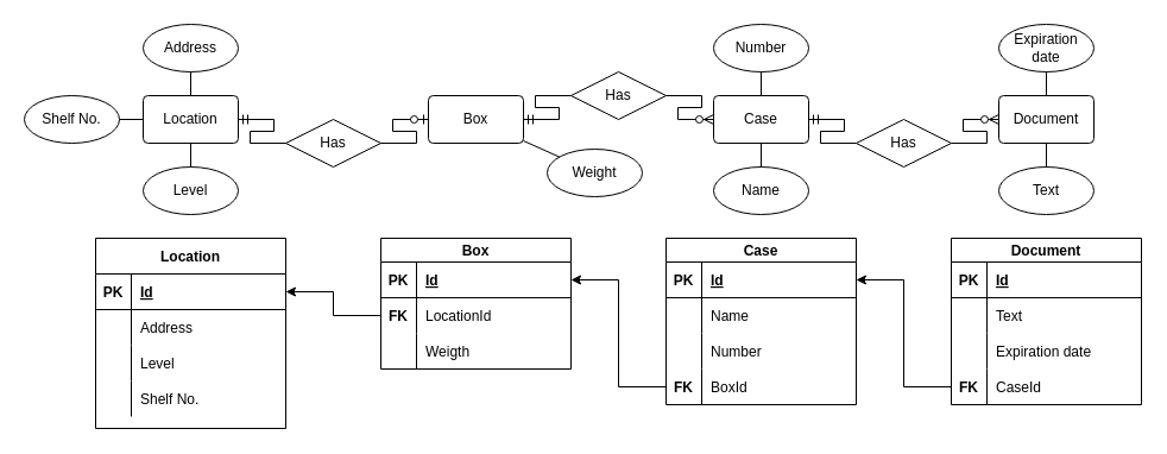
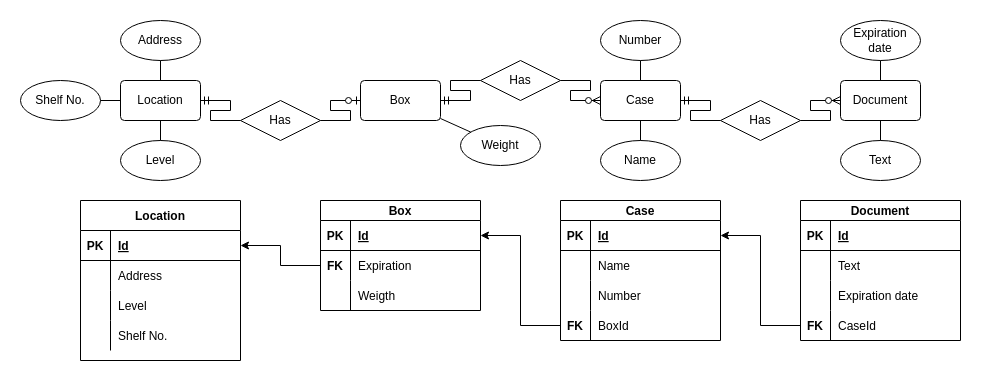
- <mxCell id="27" value="LocationId    " style="shape=partialRectangle;connectable=0;fillColor=none;top=0;left=0;bottom=0;right=0;align=left;spacingLeft=6;overflow=hidden;" vertex="1" parent="25"><mxGeometry x="30" width="130" height="30" as="geometry"><mxRectangle width="130" height="30" as="alternateBounds" /></mxGeometry></mxCell>
+ <mxCell id="27" value="Expiration    " style="shape=partialRectangle;connectable=0;fillColor=none;top=0;left=0;bottom=0;right=0;align=left;spacingLeft=6;overflow=hidden;" vertex="1" parent="25"><mxGeometry x="30" width="130" height="30" as="geometry"><mxRectangle width="130" height="30" as="alternateBounds" /></mxGeometry></mxCell>
